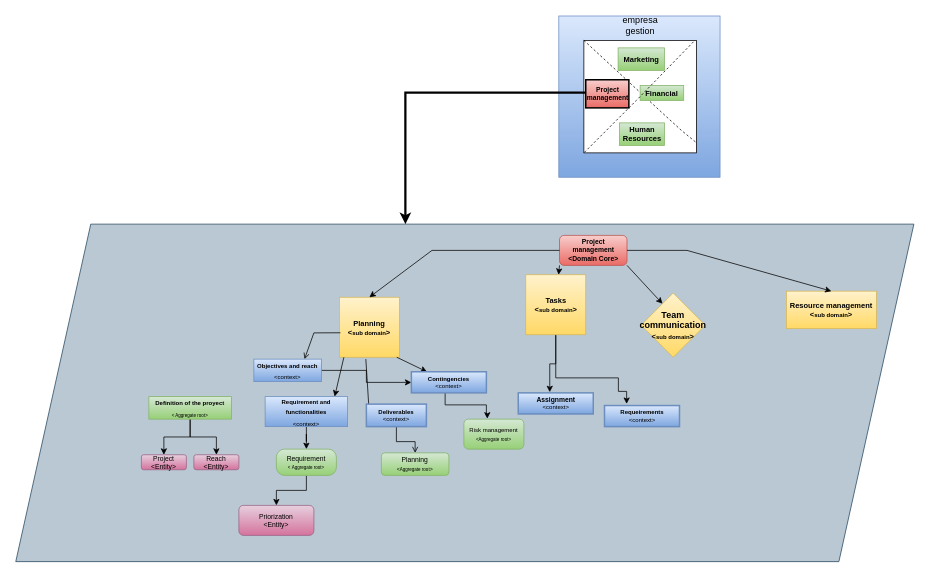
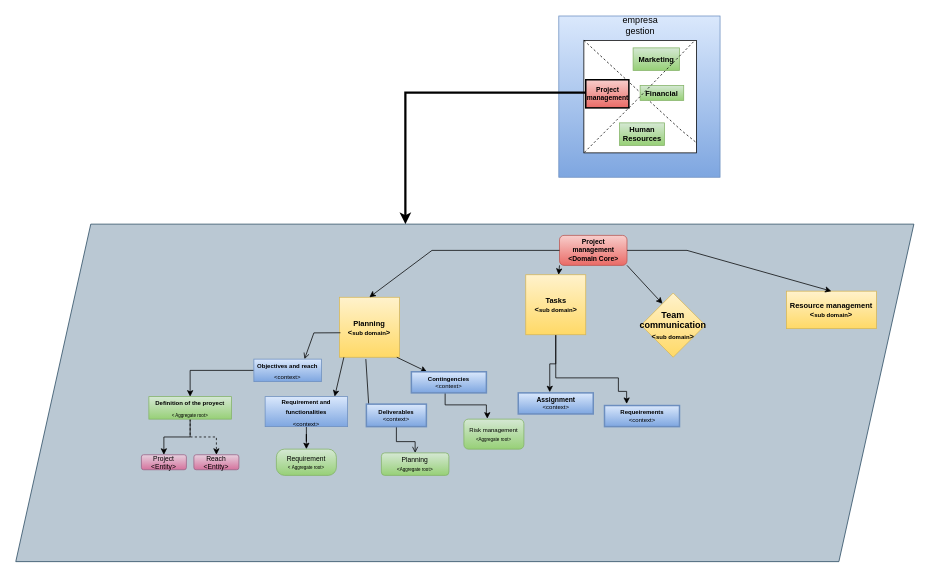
- <mxCell id="6" value="&lt;font size=&quot;1&quot;&gt;&lt;b&gt;Marketing&lt;/b&gt;&lt;/font&gt;" style="text;html=1;strokeColor=#82b366;fillColor=#d5e8d4;align=center;verticalAlign=middle;whiteSpace=wrap;rounded=0;gradientColor=#97d077;" parent="1" vertex="1"><mxGeometry x="823.63" y="63" width="61.87" height="30" as="geometry" /></mxCell>
+ <mxCell id="6" value="&lt;font size=&quot;1&quot;&gt;&lt;b&gt;Marketing&lt;/b&gt;&lt;/font&gt;" style="text;html=1;strokeColor=#82b366;fillColor=#d5e8d4;align=center;verticalAlign=middle;whiteSpace=wrap;rounded=0;gradientColor=#97d077;" parent="1" vertex="1"><mxGeometry x="843.63" y="63" width="61.87" height="30" as="geometry" /></mxCell>
- <mxCell id="25" value="" style="edgeStyle=orthogonalEdgeStyle;rounded=0;orthogonalLoop=1;jettySize=auto;html=1;fontSize=9;" parent="1" source="26" target="31" edge="1"><mxGeometry relative="1" as="geometry" /></mxCell>
+ <mxCell id="25" value="" style="edgeStyle=orthogonalEdgeStyle;rounded=0;orthogonalLoop=1;jettySize=auto;html=1;fontSize=9;" parent="1" source="26" target="38" edge="1"><mxGeometry relative="1" as="geometry" /></mxCell>
- <mxCell id="36" style="edgeStyle=orthogonalEdgeStyle;rounded=0;orthogonalLoop=1;jettySize=auto;html=1;entryX=0.5;entryY=0;entryDx=0;entryDy=0;fontSize=9;" parent="1" source="38" target="45" edge="1"><mxGeometry relative="1" as="geometry" /></mxCell>
+ <mxCell id="36" style="edgeStyle=orthogonalEdgeStyle;rounded=0;orthogonalLoop=1;jettySize=auto;html=1;entryX=0.5;entryY=0;entryDx=0;entryDy=0;fontSize=9;dashed=1;" parent="1" source="38" target="45" edge="1"><mxGeometry relative="1" as="geometry" /></mxCell>
- <mxCell id="40" value="" style="edgeStyle=orthogonalEdgeStyle;rounded=0;orthogonalLoop=1;jettySize=auto;html=1;fontSize=9;" parent="1" source="41" target="42" edge="1"><mxGeometry relative="1" as="geometry" /></mxCell>
- <mxCell id="42" value="Priorization&lt;br&gt;&amp;lt;Entity&amp;gt;" style="rounded=1;whiteSpace=wrap;html=1;fontSize=9;fillColor=#e6d0de;gradientColor=#d5739d;strokeColor=#996185;" parent="1" vertex="1"><mxGeometry x="318" y="673" width="100" height="40" as="geometry" /></mxCell>
